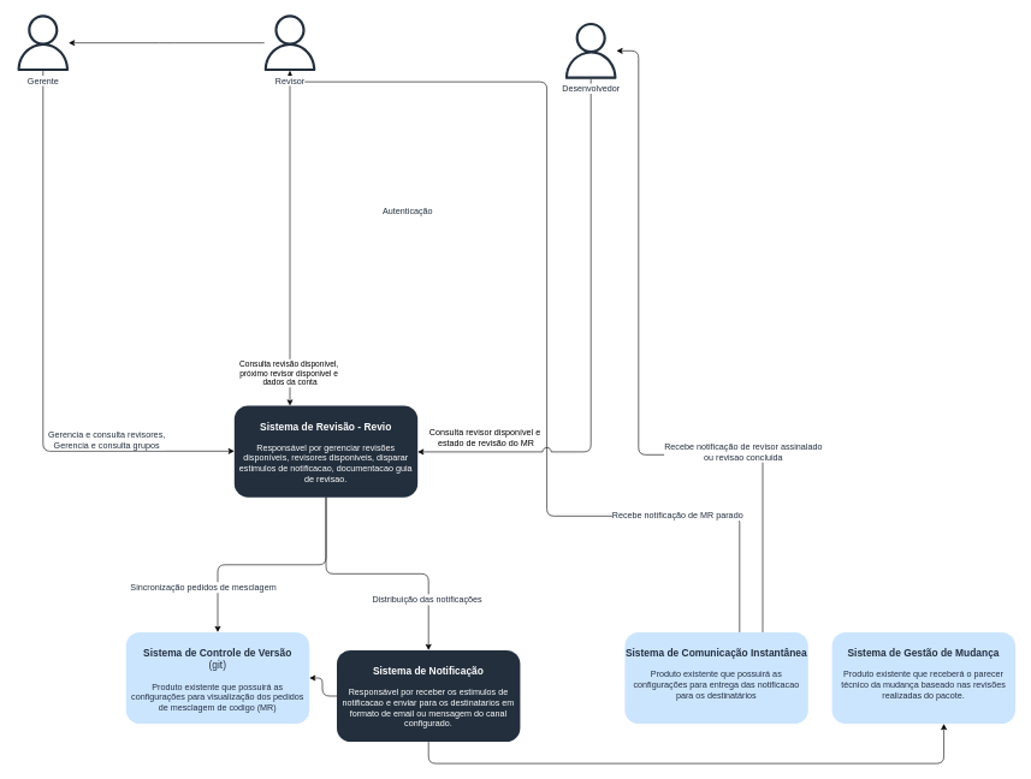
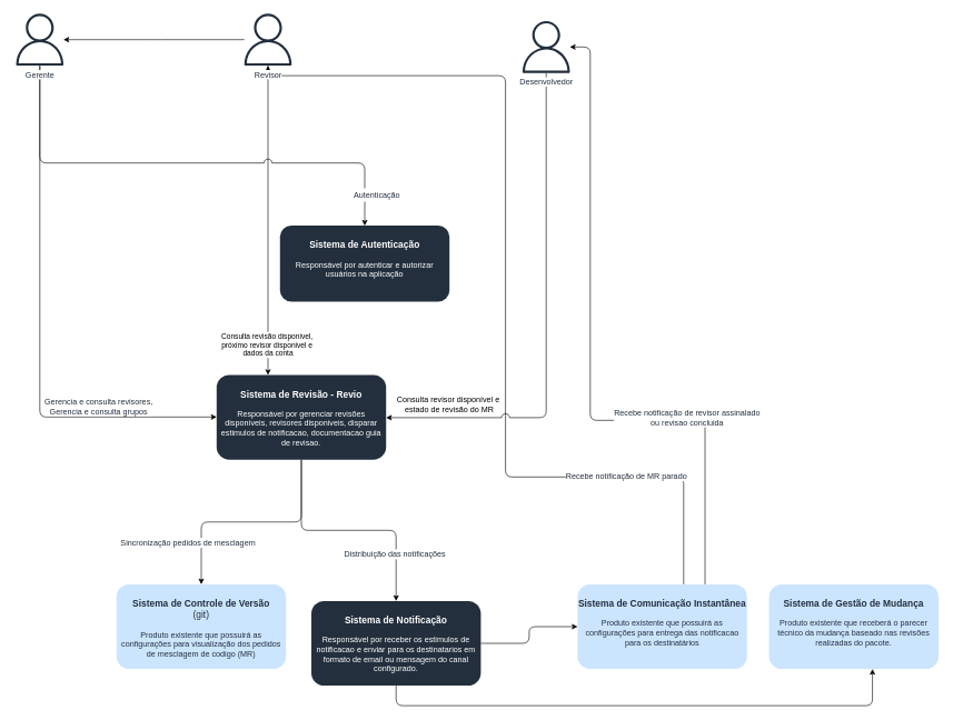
+ <mxCell id="23" style="edgeStyle=elbowEdgeStyle;rounded=1;sketch=0;orthogonalLoop=1;jettySize=auto;elbow=vertical;html=1;fontSize=12;fontColor=#232F3E;jumpStyle=arc;jumpSize=12;" parent="1" source="25" target="20" edge="1"><mxGeometry relative="1" as="geometry"><Array as="points"><mxPoint x="299" y="244" /><mxPoint x="214" y="125" /></Array></mxGeometry></mxCell>
+ <mxCell id="20" value="&lt;h3&gt;&lt;font style=&quot;font-size: 14px;&quot; color=&quot;#ffffff&quot;&gt;Sistema de Autenticação&lt;/font&gt;&lt;/h3&gt;&lt;div style=&quot;&quot;&gt;&lt;font style=&quot;font-size: 12px;&quot; color=&quot;#ffffff&quot;&gt;Responsável por autenticar e autorizar usuários na aplicação&lt;/font&gt;&lt;/div&gt;" style="whiteSpace=wrap;html=1;verticalAlign=top;fillColor=#232F3D;strokeColor=none;fontColor=#232F3E;sketch=0;gradientColor=none;dashed=0;fontStyle=0;rounded=1;container=0;" parent="1" vertex="1"><mxGeometry x="419" y="338" width="254" height="114" as="geometry" /></mxCell>
- <mxCell id="14" value="" style="edgeStyle=orthogonalEdgeStyle;curved=0;rounded=1;sketch=0;orthogonalLoop=1;jettySize=auto;html=1;fontSize=12;fontColor=#000000;" parent="1" source="6" target="15" edge="1"><mxGeometry relative="1" as="geometry" /></mxCell>
+ <mxCell id="14" value="" style="edgeStyle=orthogonalEdgeStyle;curved=0;rounded=1;sketch=0;orthogonalLoop=1;jettySize=auto;html=1;fontSize=12;fontColor=#000000;" parent="1" source="6" target="13" edge="1"><mxGeometry relative="1" as="geometry" /></mxCell>
